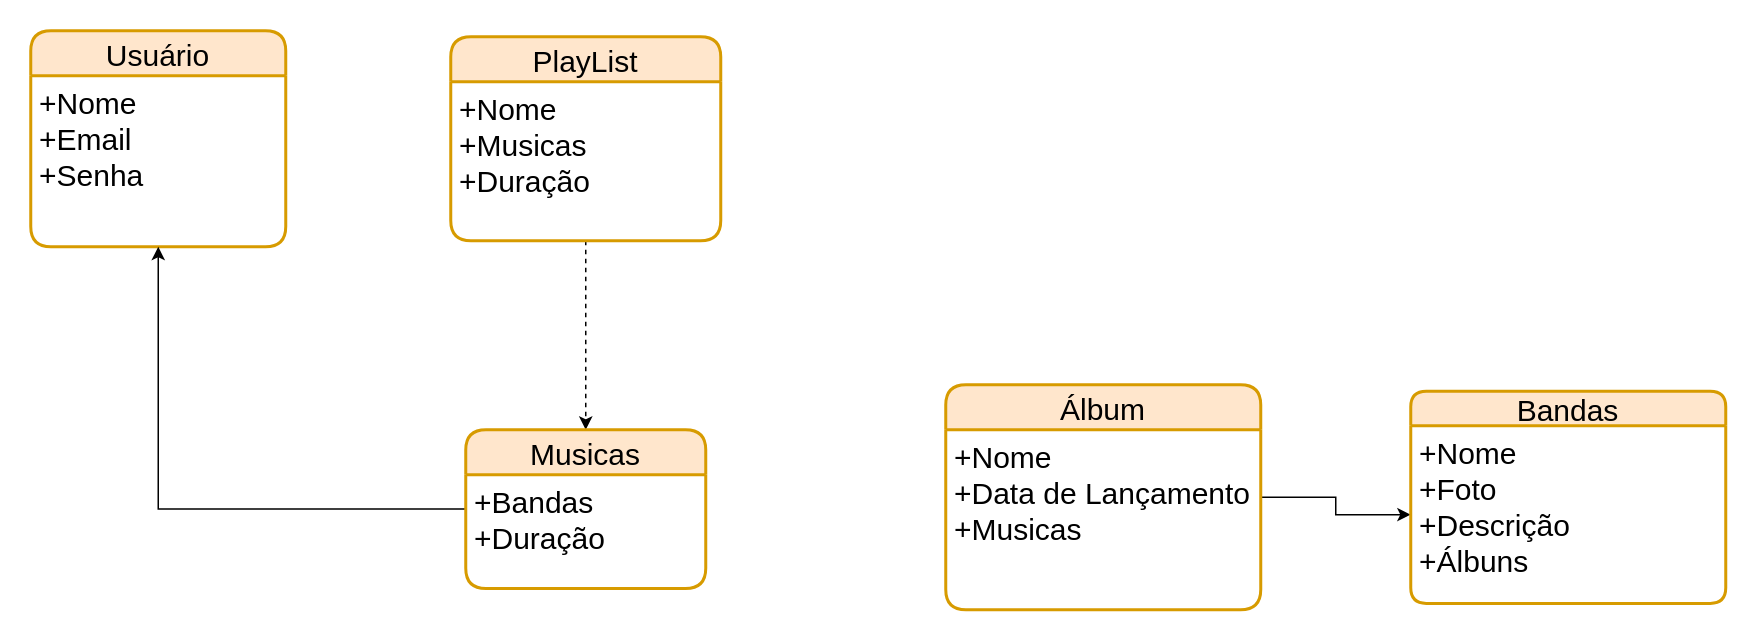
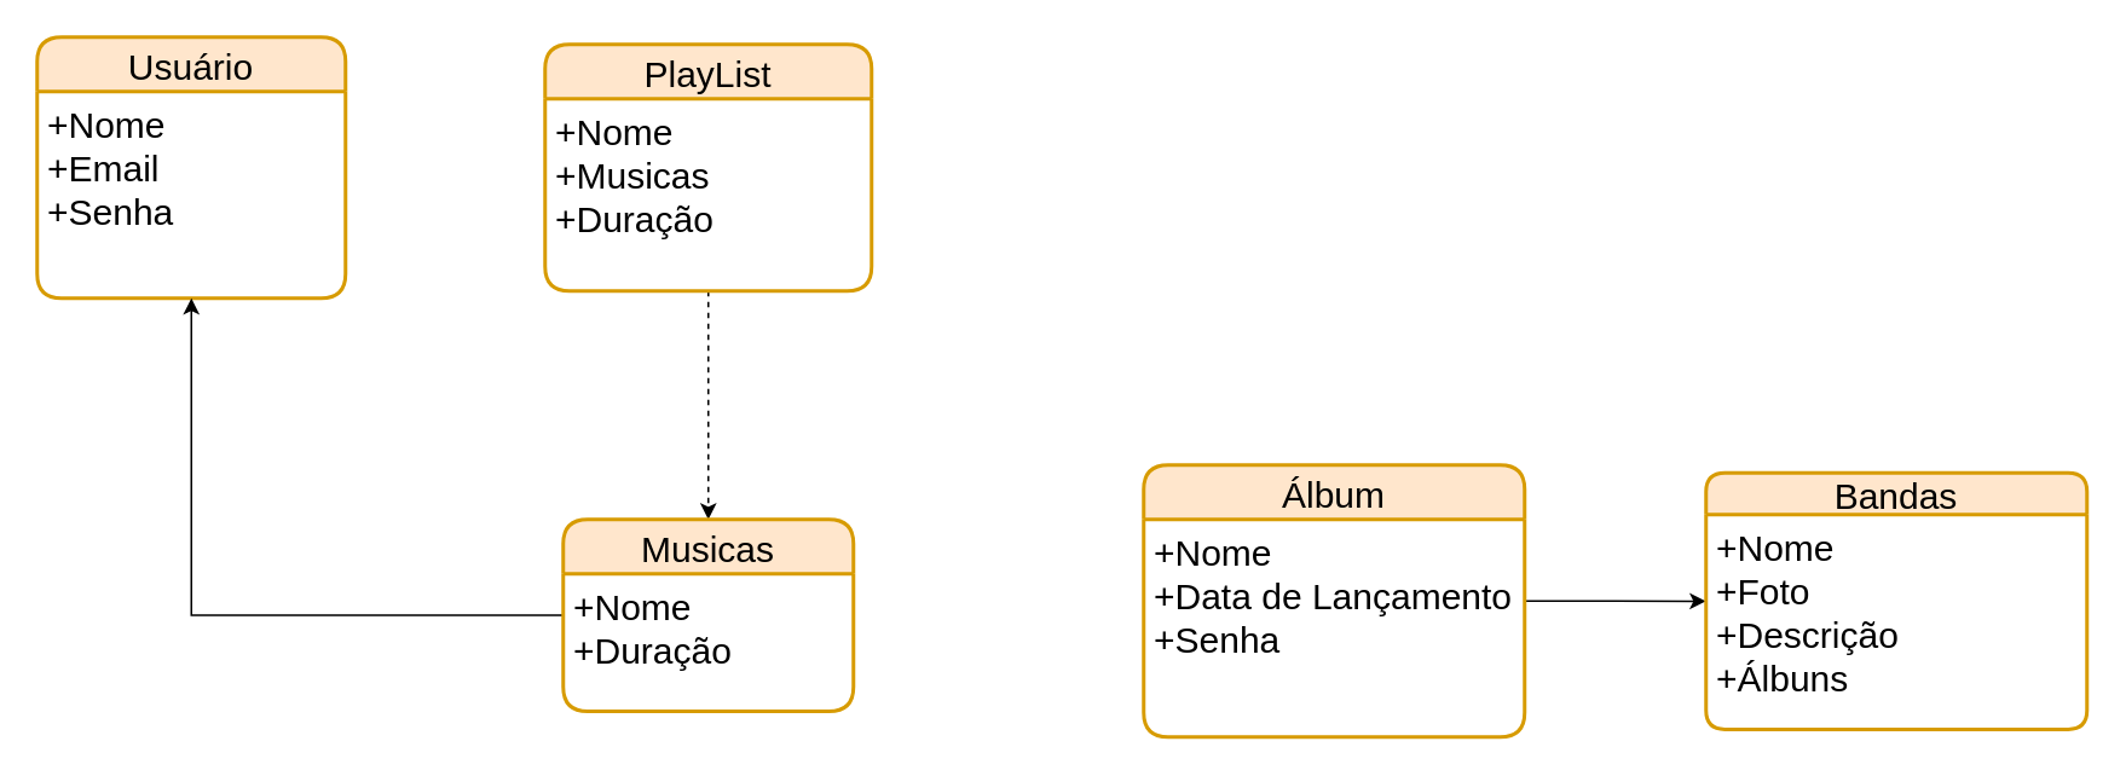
- <mxCell id="9" value="+Nome&#10;+Data de Lançamento&#10;+Musicas&#10;" style="align=left;strokeColor=none;fillColor=none;spacingLeft=4;fontSize=20;verticalAlign=top;resizable=0;rotatable=0;part=1;" vertex="1" parent="8"><mxGeometry y="30" width="210" height="120" as="geometry" /></mxCell>
+ <mxCell id="9" value="+Nome&#10;+Data de Lançamento&#10;+Senha&#10;" style="align=left;strokeColor=none;fillColor=none;spacingLeft=4;fontSize=20;verticalAlign=top;resizable=0;rotatable=0;part=1;" vertex="1" parent="8"><mxGeometry y="30" width="210" height="120" as="geometry" /></mxCell>
- <mxCell id="12" value="+Bandas&#10;+Duração&#10;" style="align=left;strokeColor=none;fillColor=none;spacingLeft=4;fontSize=20;verticalAlign=top;resizable=0;rotatable=0;part=1;" vertex="1" parent="11"><mxGeometry y="30" width="160" height="75.75" as="geometry" /></mxCell>
+ <mxCell id="12" value="+Nome&#10;+Duração&#10;" style="align=left;strokeColor=none;fillColor=none;spacingLeft=4;fontSize=20;verticalAlign=top;resizable=0;rotatable=0;part=1;" vertex="1" parent="11"><mxGeometry y="30" width="160" height="75.75" as="geometry" /></mxCell>
- <mxCell id="7" value="" style="edgeStyle=orthogonalEdgeStyle;rounded=0;orthogonalLoop=1;jettySize=auto;html=1;fontSize=20;" edge="1" parent="1" source="8" target="14"><mxGeometry relative="1" as="geometry" /></mxCell>
+ <mxCell id="7" value="" style="edgeStyle=orthogonalEdgeStyle;rounded=0;orthogonalLoop=1;jettySize=auto;html=1;fontSize=20;" edge="1" parent="1" source="8" target="13"><mxGeometry relative="1" as="geometry" /></mxCell>
